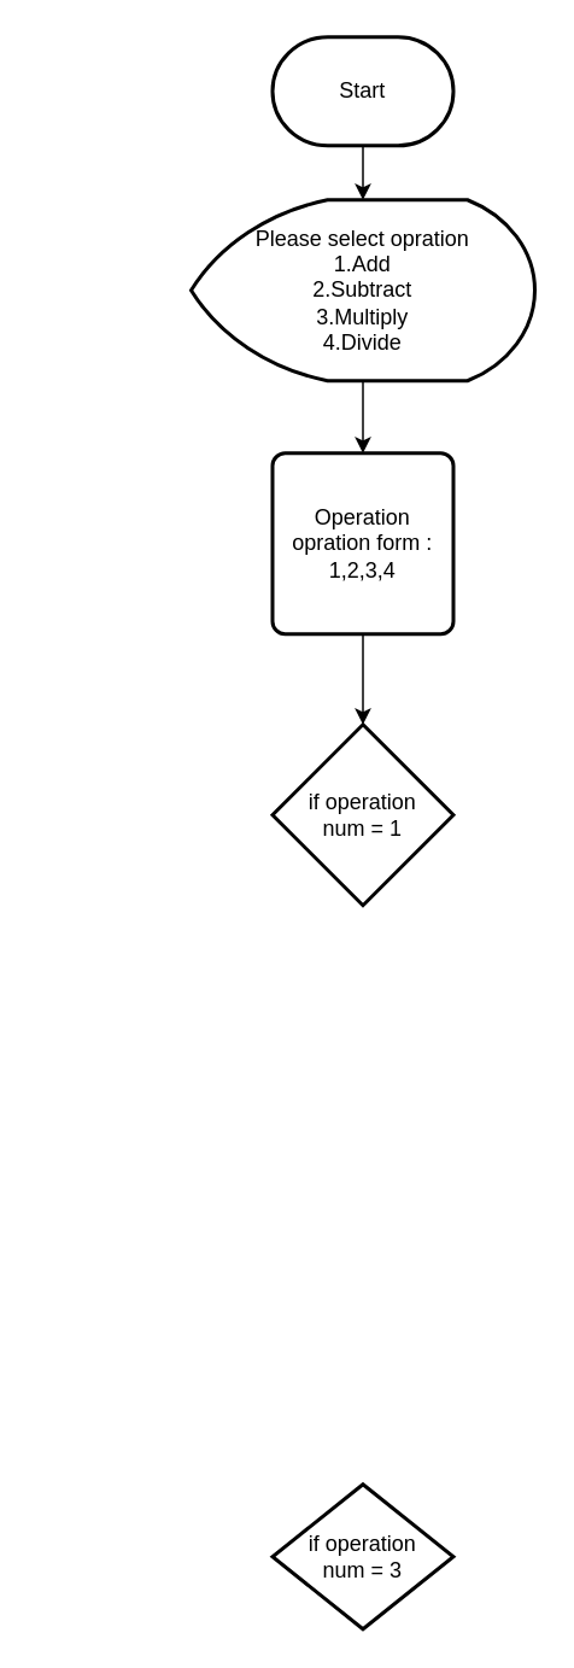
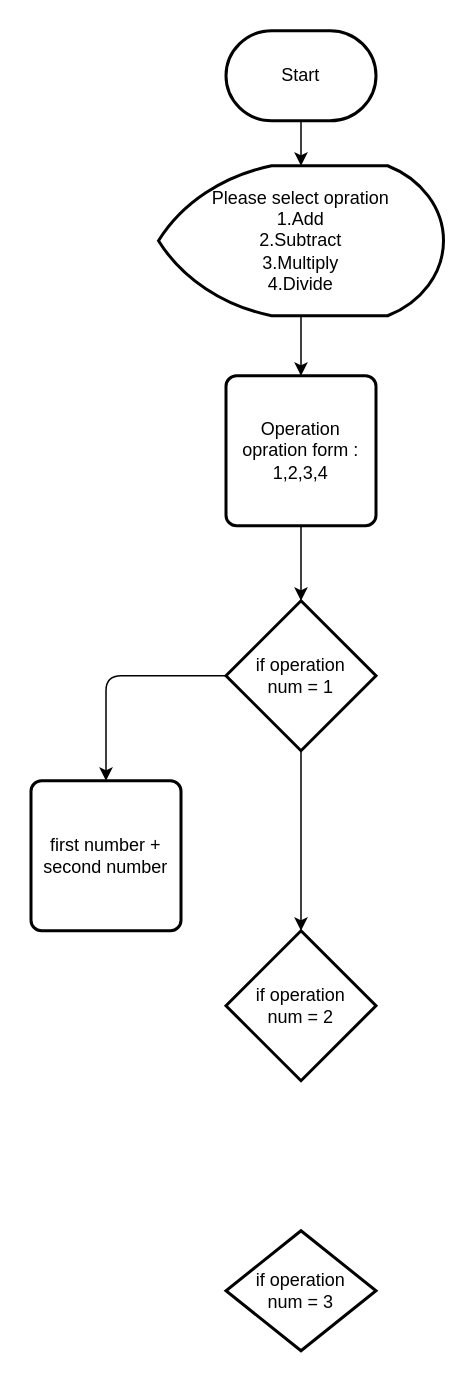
+ <mxCell id="6" style="edgeStyle=none;html=1;exitX=0;exitY=0.5;exitDx=0;exitDy=0;exitPerimeter=0;entryX=0.5;entryY=0;entryDx=0;entryDy=0;" edge="1" parent="1" source="8" target="11"><mxGeometry relative="1" as="geometry"><Array as="points"><mxPoint x="70" y="450" /></Array></mxGeometry></mxCell>
+ <mxCell id="7" style="edgeStyle=none;html=1;exitX=0.5;exitY=1;exitDx=0;exitDy=0;exitPerimeter=0;entryX=0.5;entryY=0;entryDx=0;entryDy=0;entryPerimeter=0;" edge="1" parent="1" source="8" target="12"><mxGeometry relative="1" as="geometry" /></mxCell>
+ <mxCell id="11" value="first number + second number" style="rounded=1;whiteSpace=wrap;html=1;absoluteArcSize=1;arcSize=14;strokeWidth=2;" vertex="1" parent="1"><mxGeometry x="20" y="520" width="100" height="100" as="geometry" /></mxCell>
+ <mxCell id="12" value="if operation &lt;br&gt;num = 2" style="strokeWidth=2;html=1;shape=mxgraph.flowchart.decision;whiteSpace=wrap;" vertex="1" parent="1"><mxGeometry x="150" y="620" width="100" height="100" as="geometry" /></mxCell>
